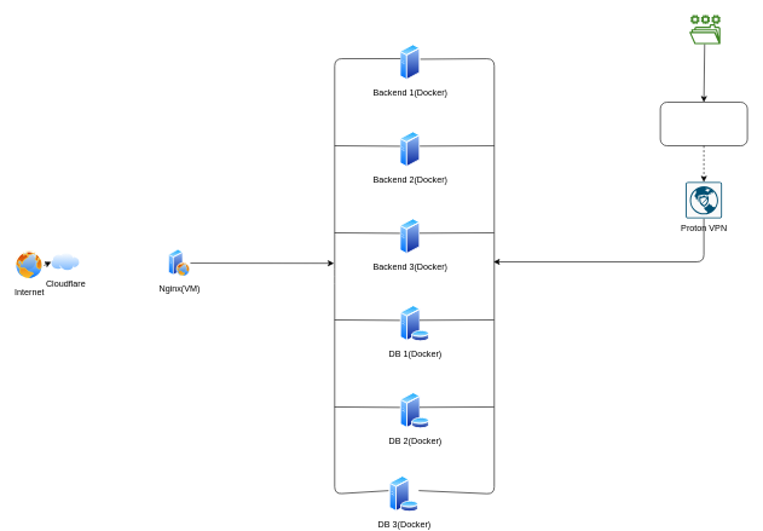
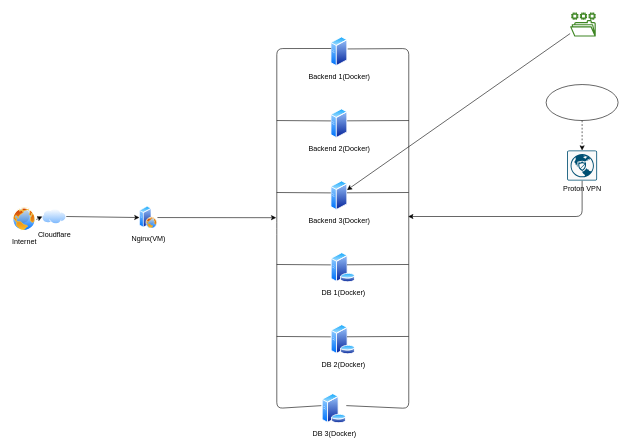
- <mxCell id="26" value="" style="endArrow=classic;html=1;fontSize=12;fontColor=#FFFFFF;entryX=0.5;entryY=0;entryDx=0;entryDy=0;" edge="1" parent="1" source="24" target="25"><mxGeometry width="50" height="50" relative="1" as="geometry"><mxPoint x="1000" y="250" as="sourcePoint" /><mxPoint x="1050" y="200" as="targetPoint" /></mxGeometry></mxCell>
+ <mxCell id="26" value="" style="endArrow=classic;html=1;fontSize=12;fontColor=#FFFFFF;" edge="1" parent="1" source="24" target="9"><mxGeometry width="50" height="50" relative="1" as="geometry"><mxPoint x="1000" y="250" as="sourcePoint" /><mxPoint x="1050" y="200" as="targetPoint" /></mxGeometry></mxCell>
- <mxCell id="25" value="OS Configuration &amp;amp; Deployment" style="rounded=1;whiteSpace=wrap;html=1;fontSize=12;fontColor=#FFFFFF;" vertex="1" parent="1"><mxGeometry x="910" y="140" width="120" height="60" as="geometry" /></mxCell>
+ <mxCell id="25" value="OS Configuration &amp;amp; Deployment" style="ellipse;whiteSpace=wrap;html=1;fontSize=12;fontColor=#FFFFFF;" vertex="1" parent="1"><mxGeometry x="910" y="140" width="120" height="60" as="geometry" /></mxCell>
+ <mxCell id="6" value="" style="endArrow=classic;html=1;entryX=0;entryY=0.5;entryDx=0;entryDy=0;exitX=1;exitY=0.5;exitDx=0;exitDy=0;" edge="1" parent="1" source="3" target="5"><mxGeometry width="50" height="50" relative="1" as="geometry"><mxPoint x="224" y="360.263" as="sourcePoint" /><mxPoint x="200" y="370" as="targetPoint" /></mxGeometry></mxCell>
